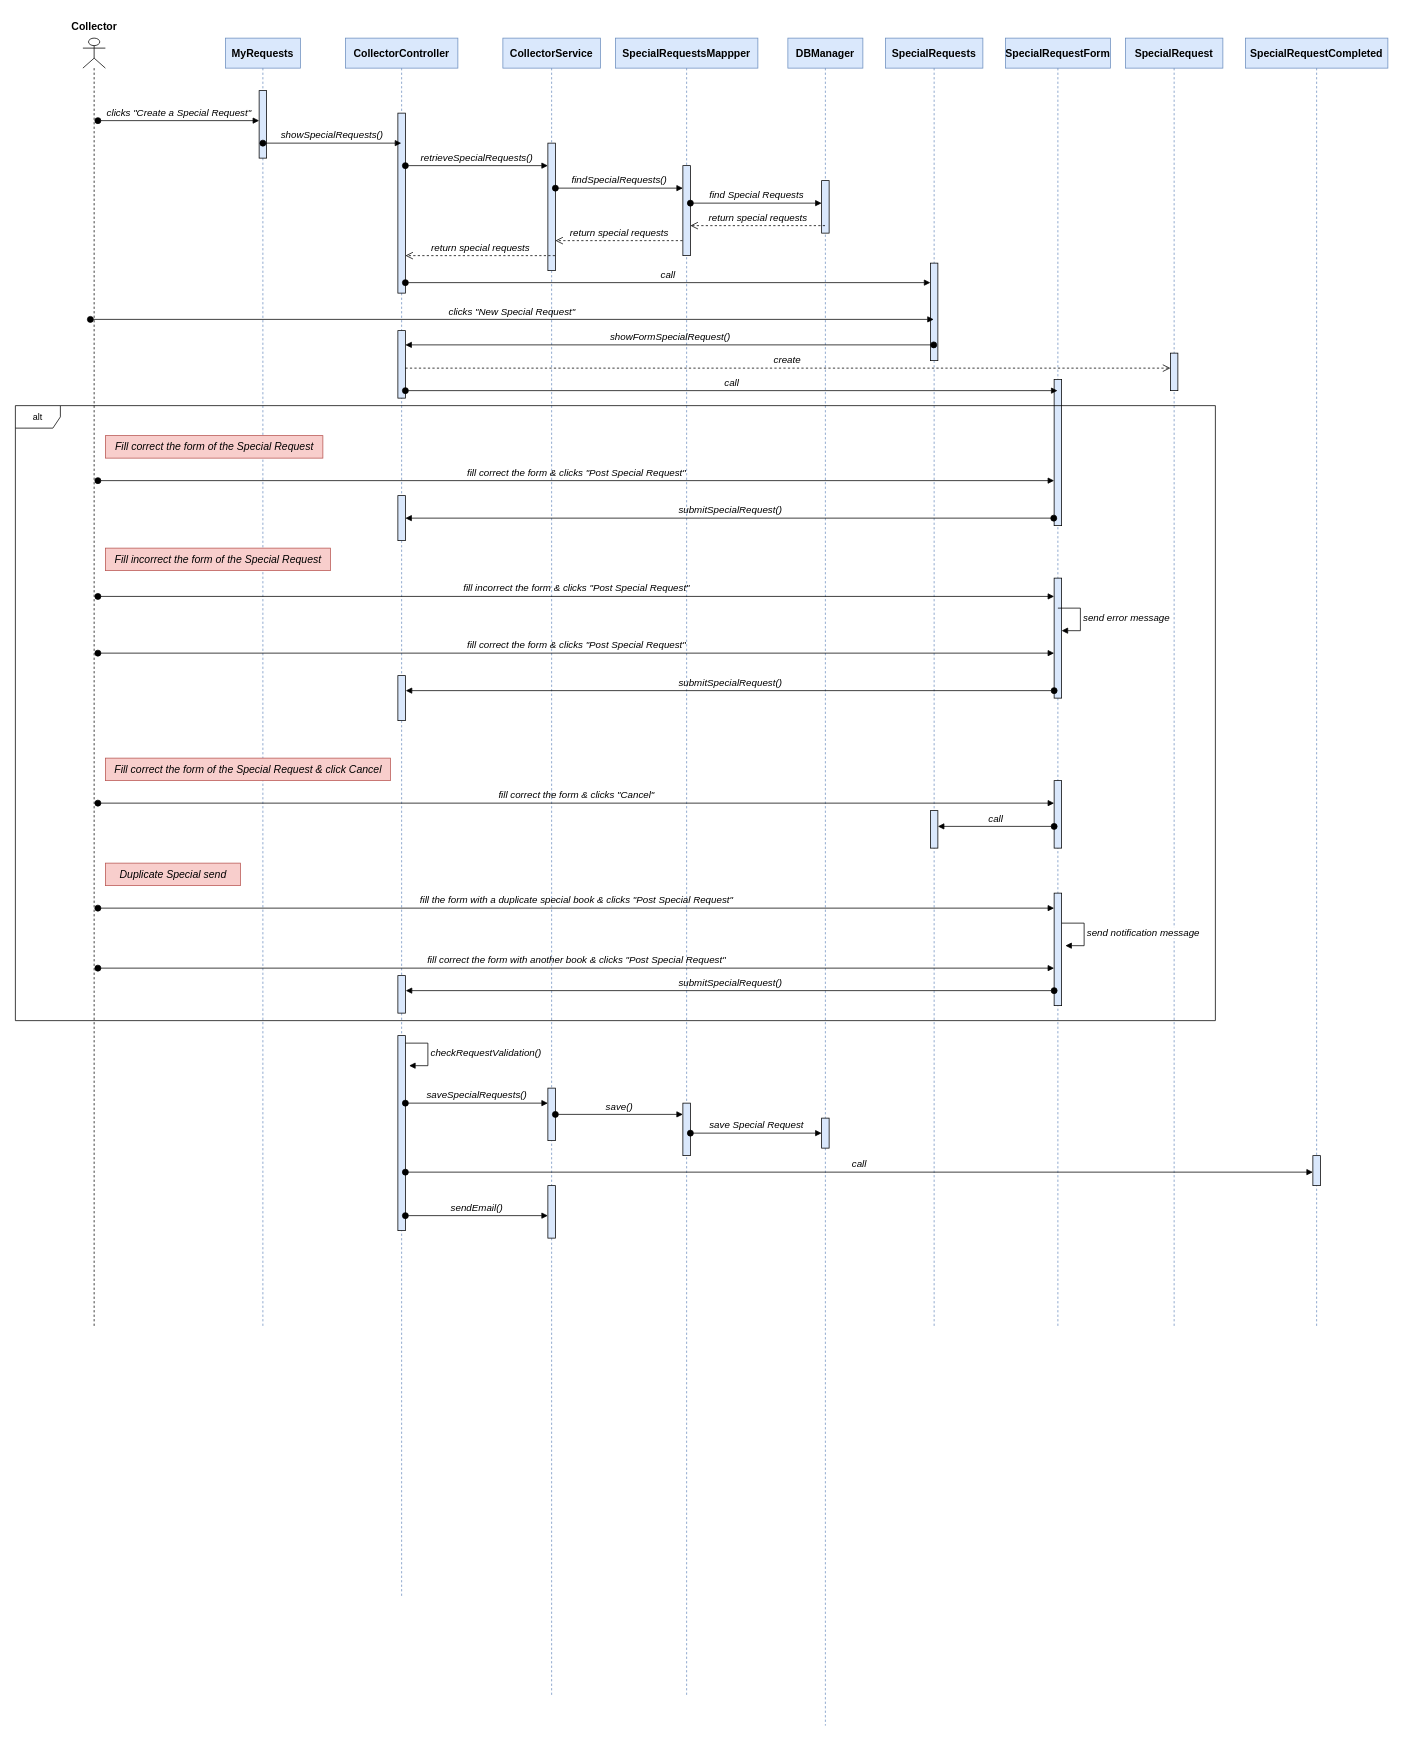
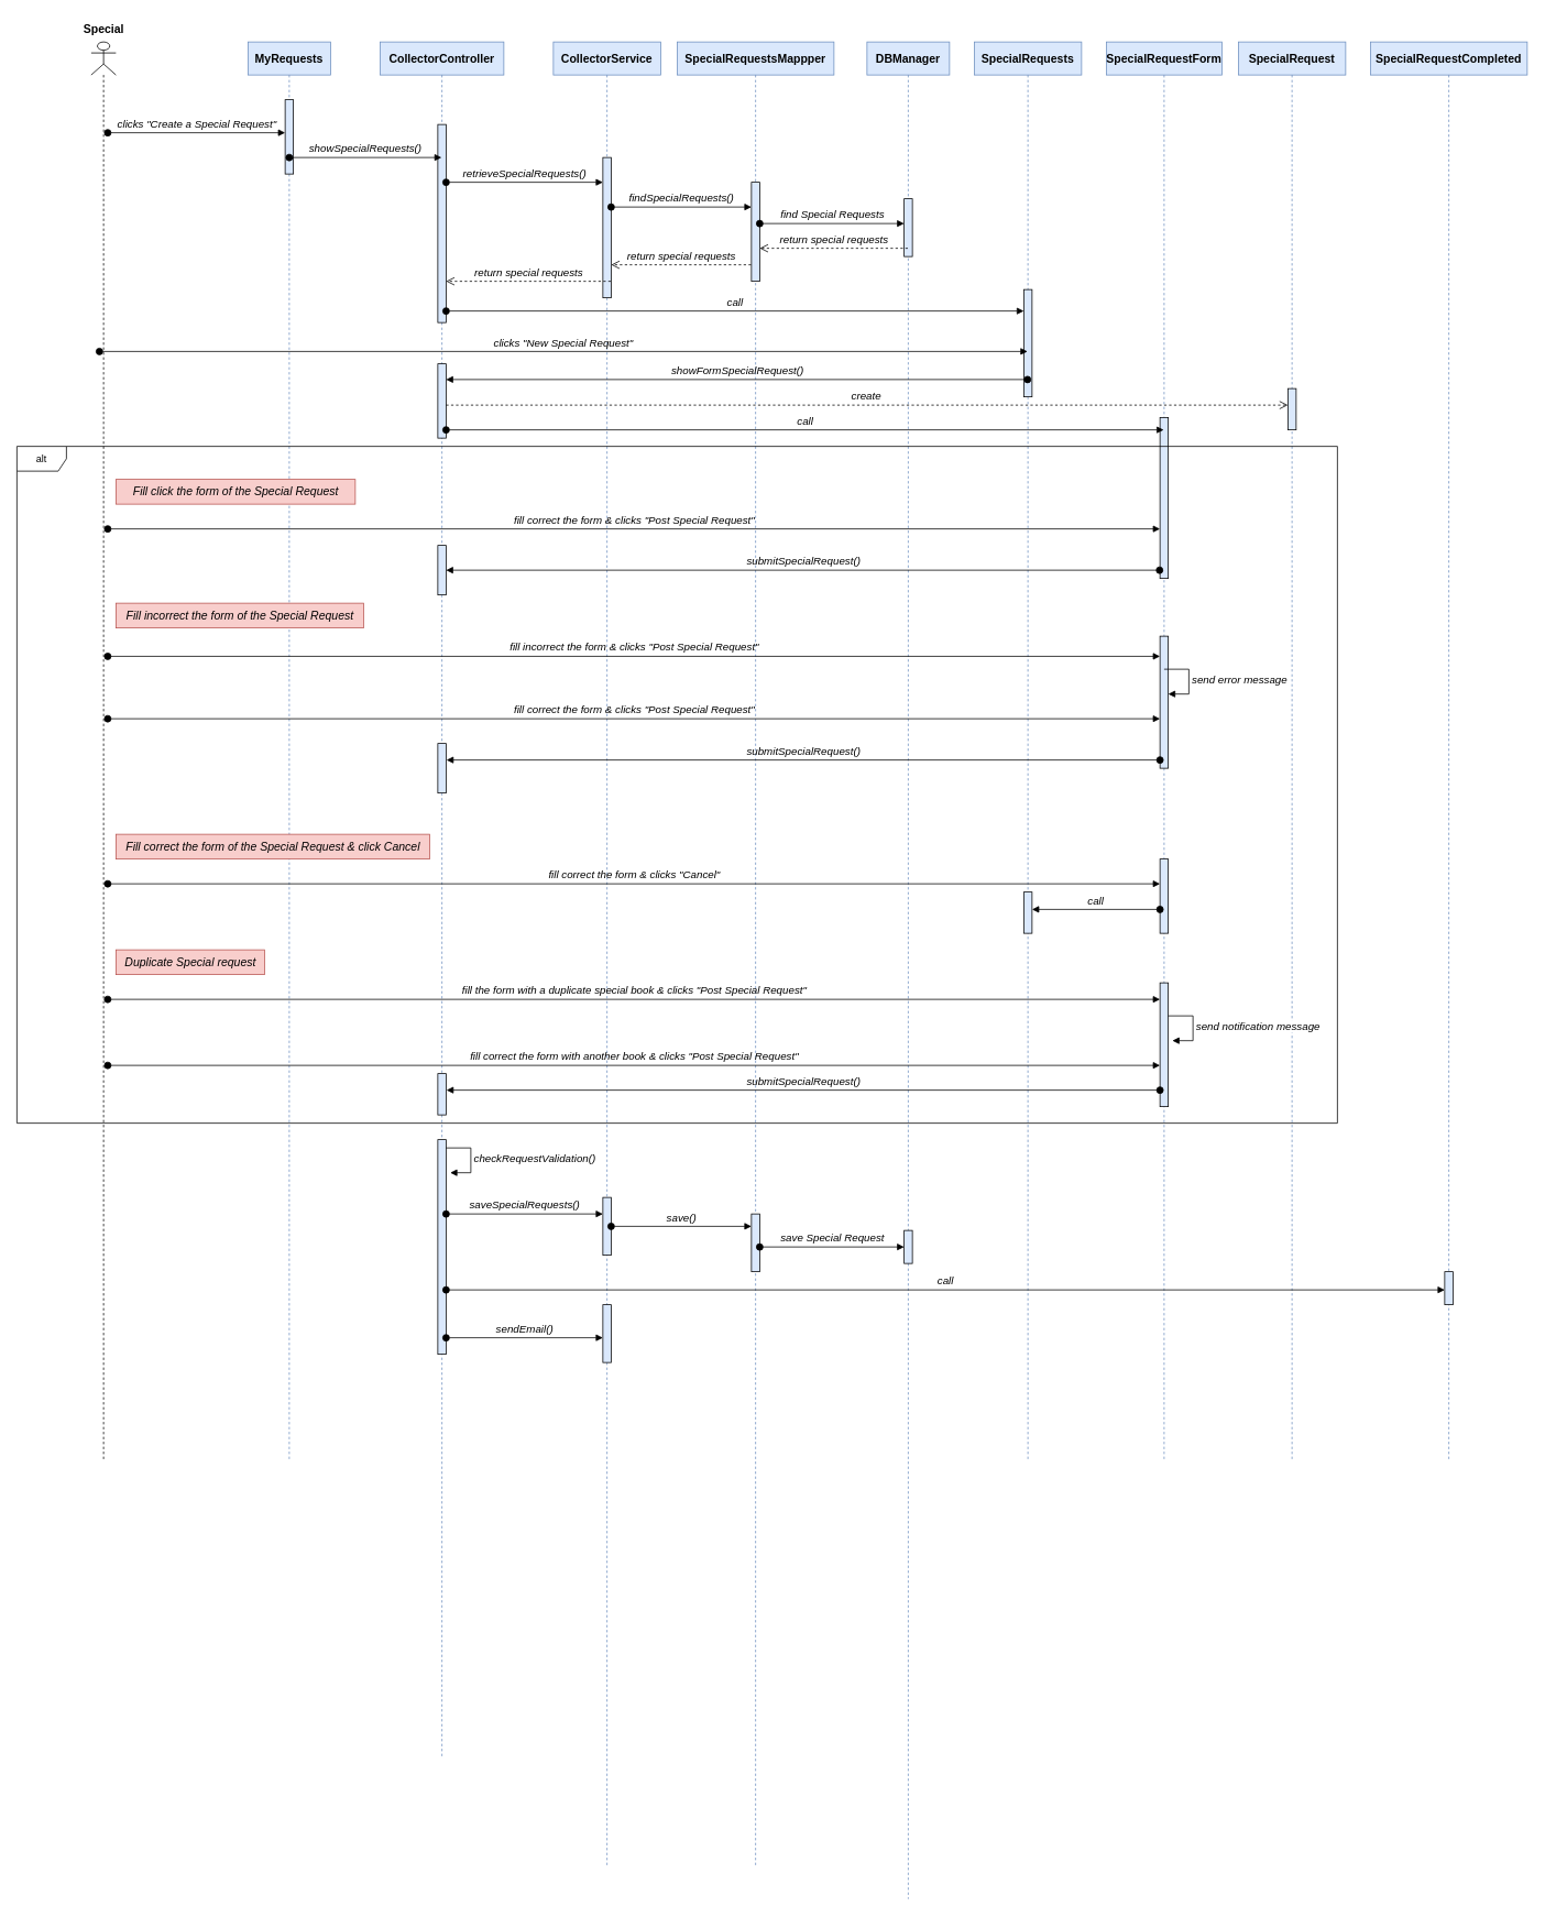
- <mxCell id="3" value="Collector" style="text;html=1;align=center;verticalAlign=middle;resizable=0;points=[];autosize=1;strokeColor=none;fillColor=none;fontSize=14;fontStyle=1" vertex="1" parent="1"><mxGeometry x="85" y="20" width="80" height="30" as="geometry" /></mxCell>
+ <mxCell id="3" value="Special" style="text;html=1;align=center;verticalAlign=middle;resizable=0;points=[];autosize=1;strokeColor=none;fillColor=none;fontSize=14;fontStyle=1" vertex="1" parent="1"><mxGeometry x="85" y="20" width="80" height="30" as="geometry" /></mxCell>
- <mxCell id="40" value="Fill correct the form of the Special Request" style="text;html=1;align=center;verticalAlign=middle;resizable=0;points=[];autosize=1;fontSize=14;fontStyle=2;fillColor=#f8cecc;strokeColor=#b85450;" vertex="1" parent="1"><mxGeometry x="140" y="580" width="290" height="30" as="geometry" /></mxCell>
+ <mxCell id="40" value="Fill click the form of the Special Request" style="text;html=1;align=center;verticalAlign=middle;resizable=0;points=[];autosize=1;fontSize=14;fontStyle=2;fillColor=#f8cecc;strokeColor=#b85450;" vertex="1" parent="1"><mxGeometry x="140" y="580" width="290" height="30" as="geometry" /></mxCell>
- <mxCell id="56" value="Duplicate Special send" style="text;html=1;align=center;verticalAlign=middle;resizable=0;points=[];autosize=1;fontSize=14;fontStyle=2;fillColor=#f8cecc;strokeColor=#b85450;" vertex="1" parent="1"><mxGeometry x="140" y="1150" width="180" height="30" as="geometry" /></mxCell>
+ <mxCell id="56" value="Duplicate Special request" style="text;html=1;align=center;verticalAlign=middle;resizable=0;points=[];autosize=1;fontSize=14;fontStyle=2;fillColor=#f8cecc;strokeColor=#b85450;" vertex="1" parent="1"><mxGeometry x="140" y="1150" width="180" height="30" as="geometry" /></mxCell>
